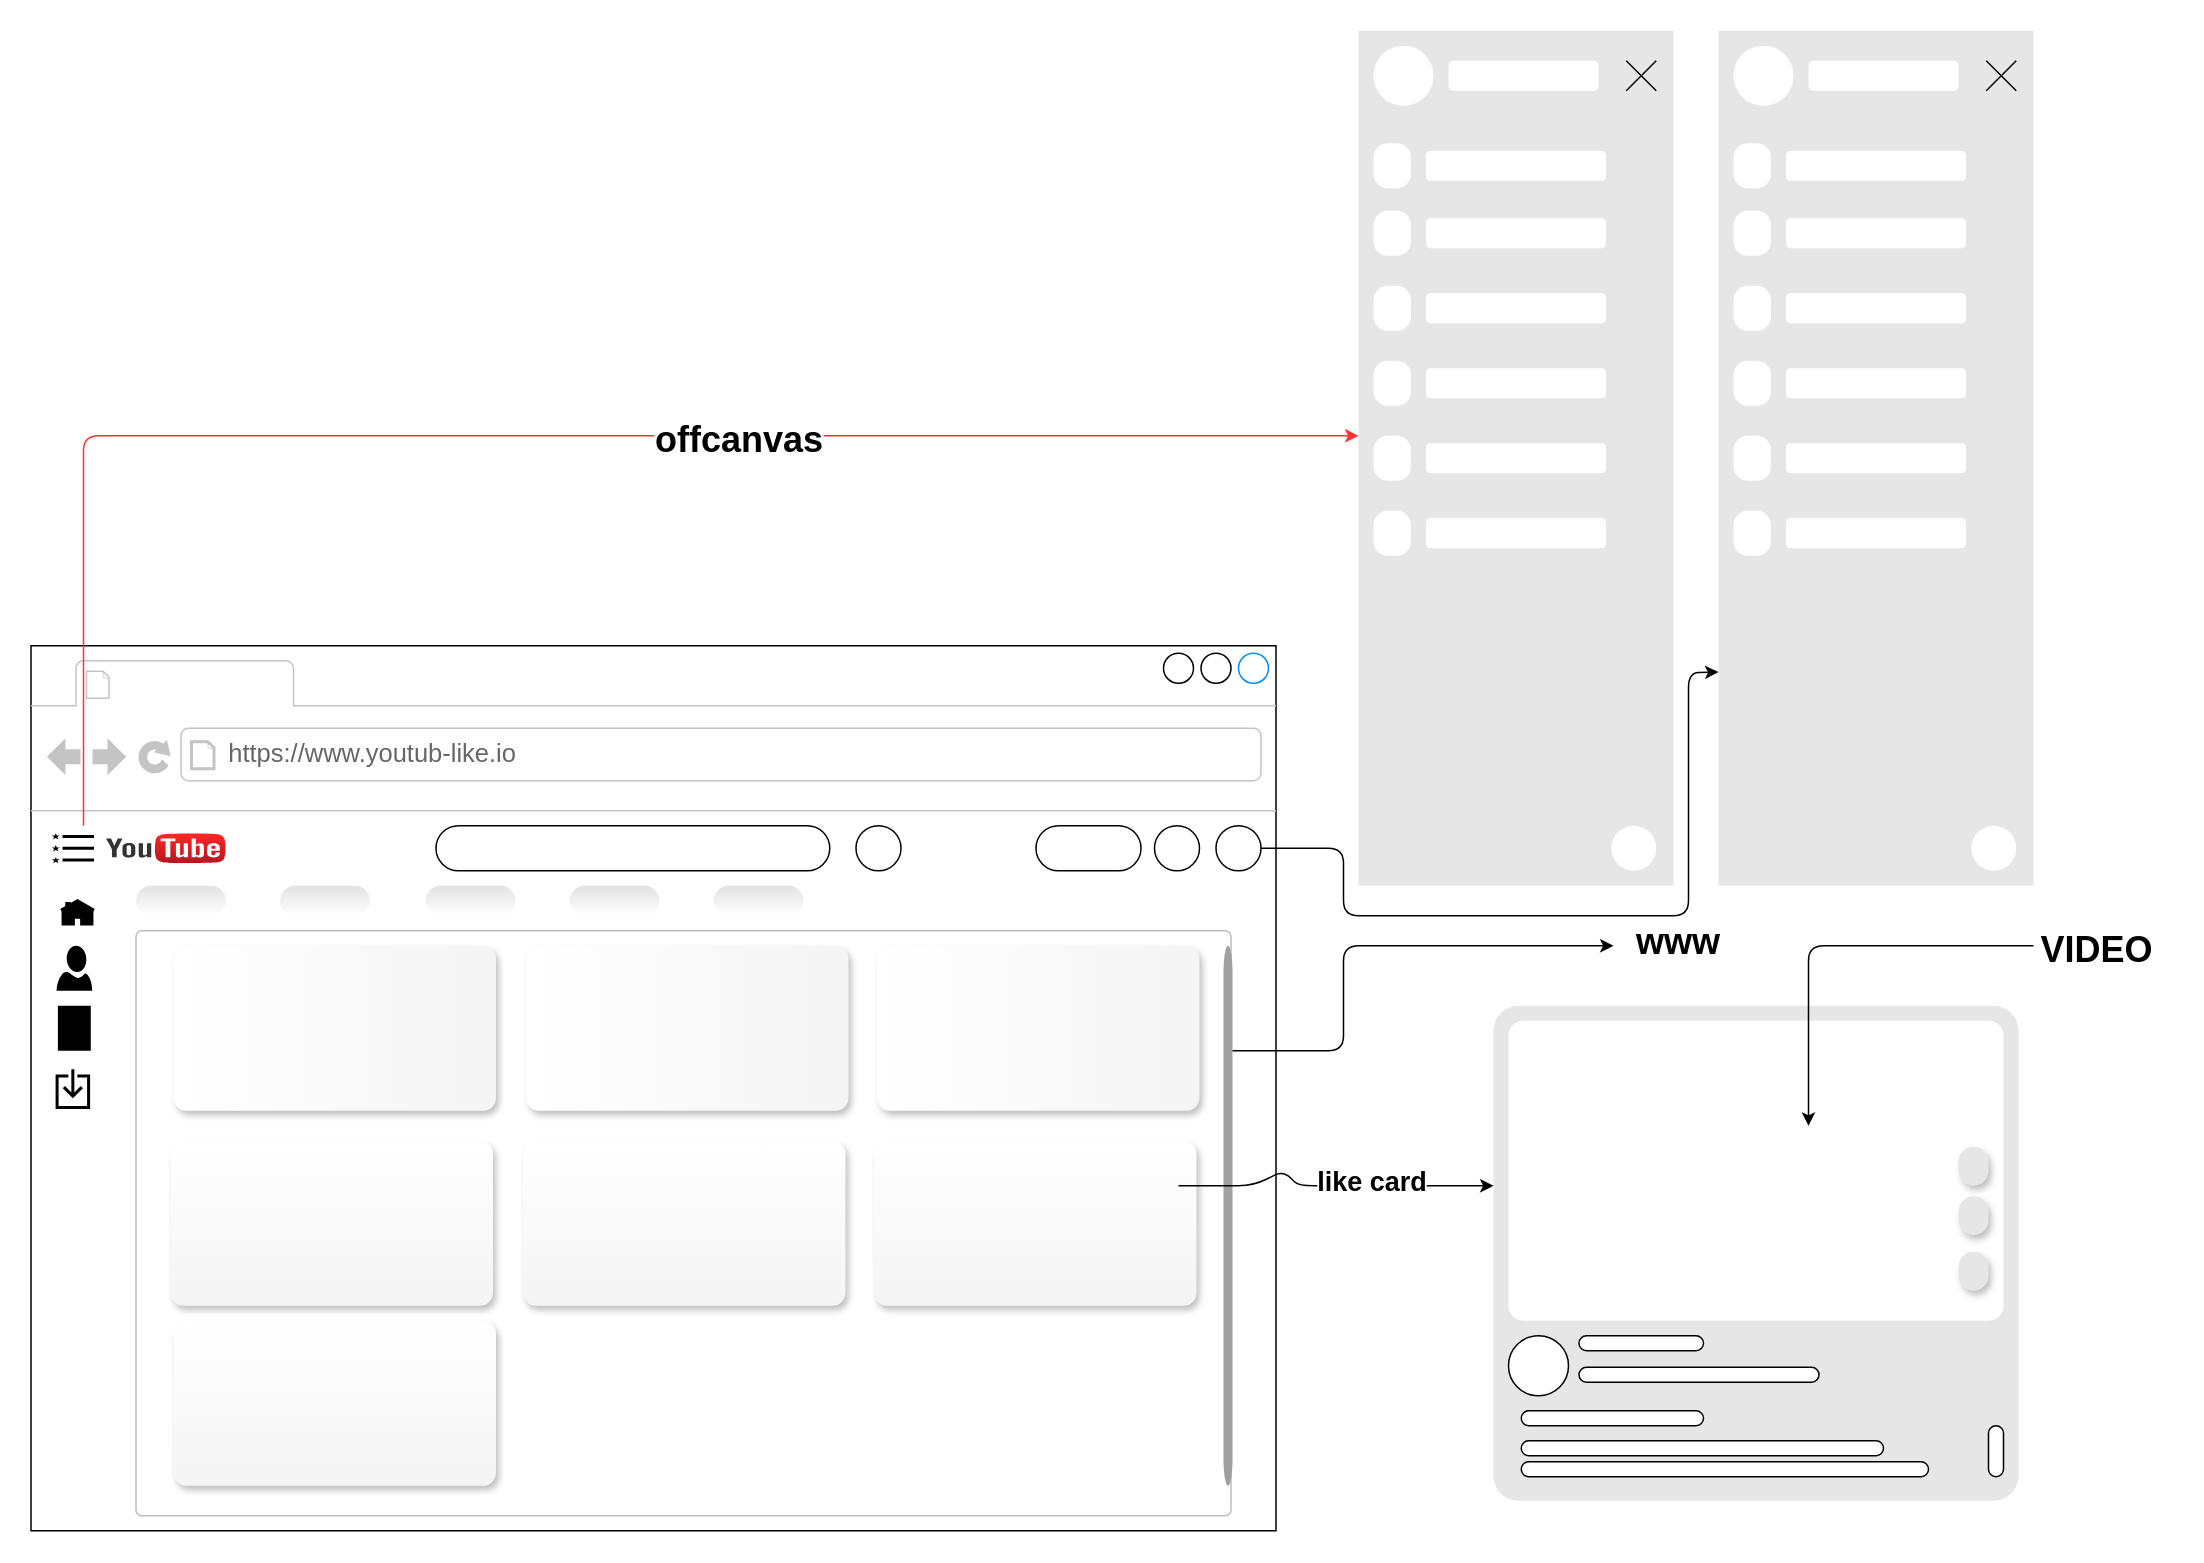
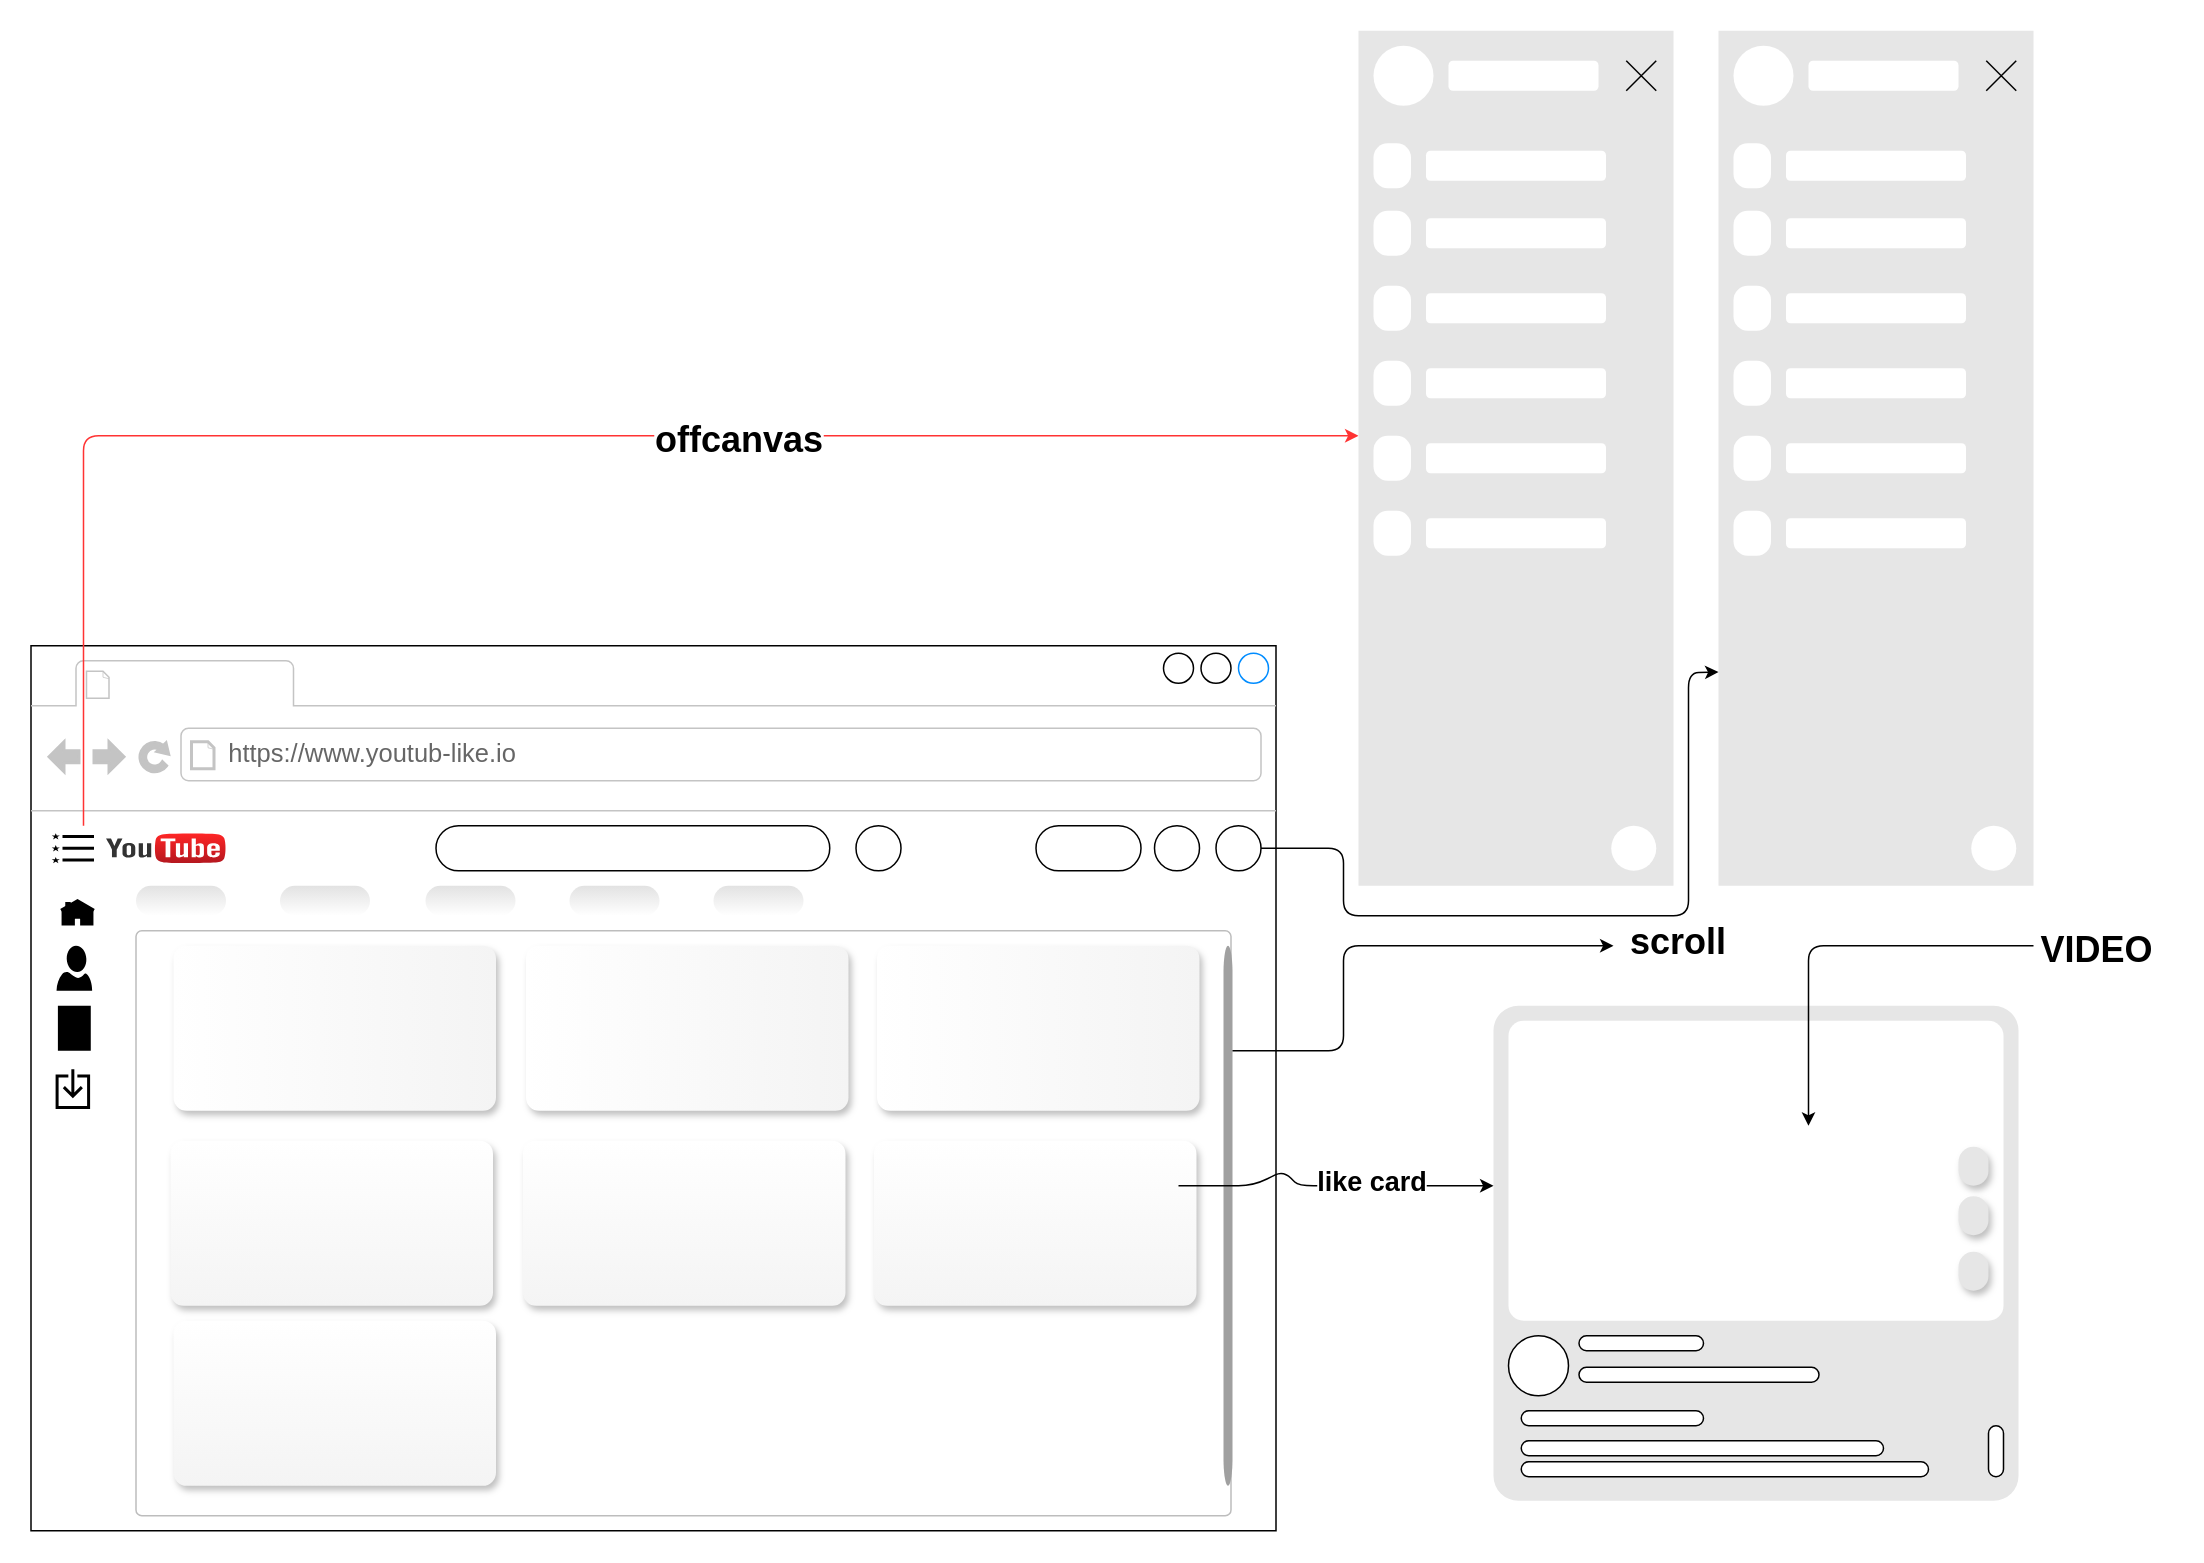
- <mxCell id="46" value="&lt;font style=&quot;font-size: 24px;&quot;&gt;&lt;b style=&quot;&quot;&gt;www&lt;/b&gt;&lt;/font&gt;" style="text;html=1;align=center;verticalAlign=middle;resizable=1;points=[];autosize=1;strokeColor=none;fillColor=none;movable=1;rotatable=1;deletable=1;editable=1;locked=0;connectable=1;" parent="1" vertex="1"><mxGeometry x="1073" y="608" width="90" height="40" as="geometry" /></mxCell>
+ <mxCell id="46" value="&lt;font style=&quot;font-size: 24px;&quot;&gt;&lt;b style=&quot;&quot;&gt;scroll&lt;/b&gt;&lt;/font&gt;" style="text;html=1;align=center;verticalAlign=middle;resizable=1;points=[];autosize=1;strokeColor=none;fillColor=none;movable=1;rotatable=1;deletable=1;editable=1;locked=0;connectable=1;" parent="1" vertex="1"><mxGeometry x="1073" y="608" width="90" height="40" as="geometry" /></mxCell>
